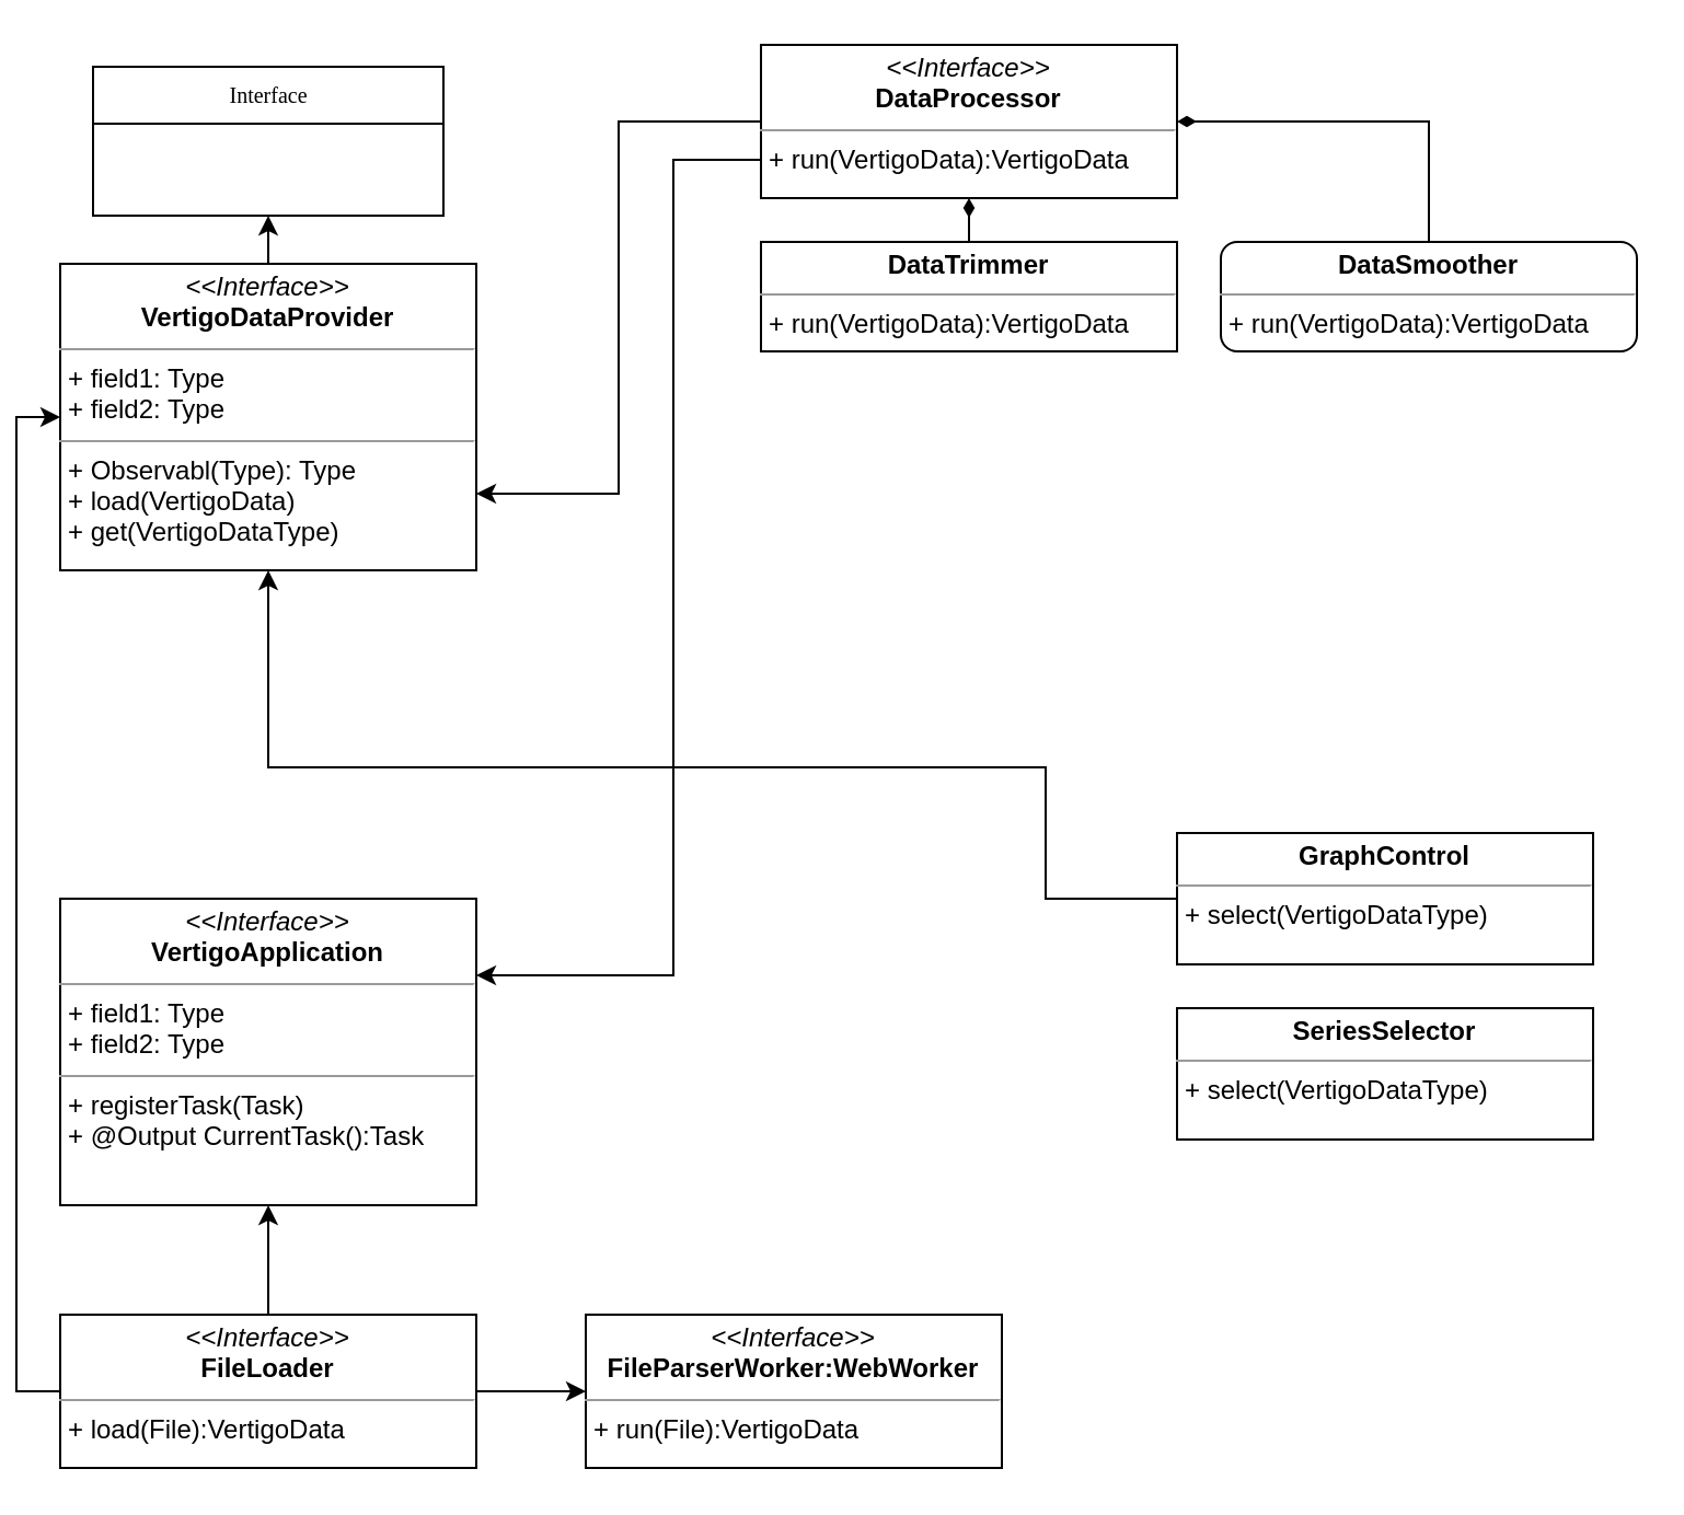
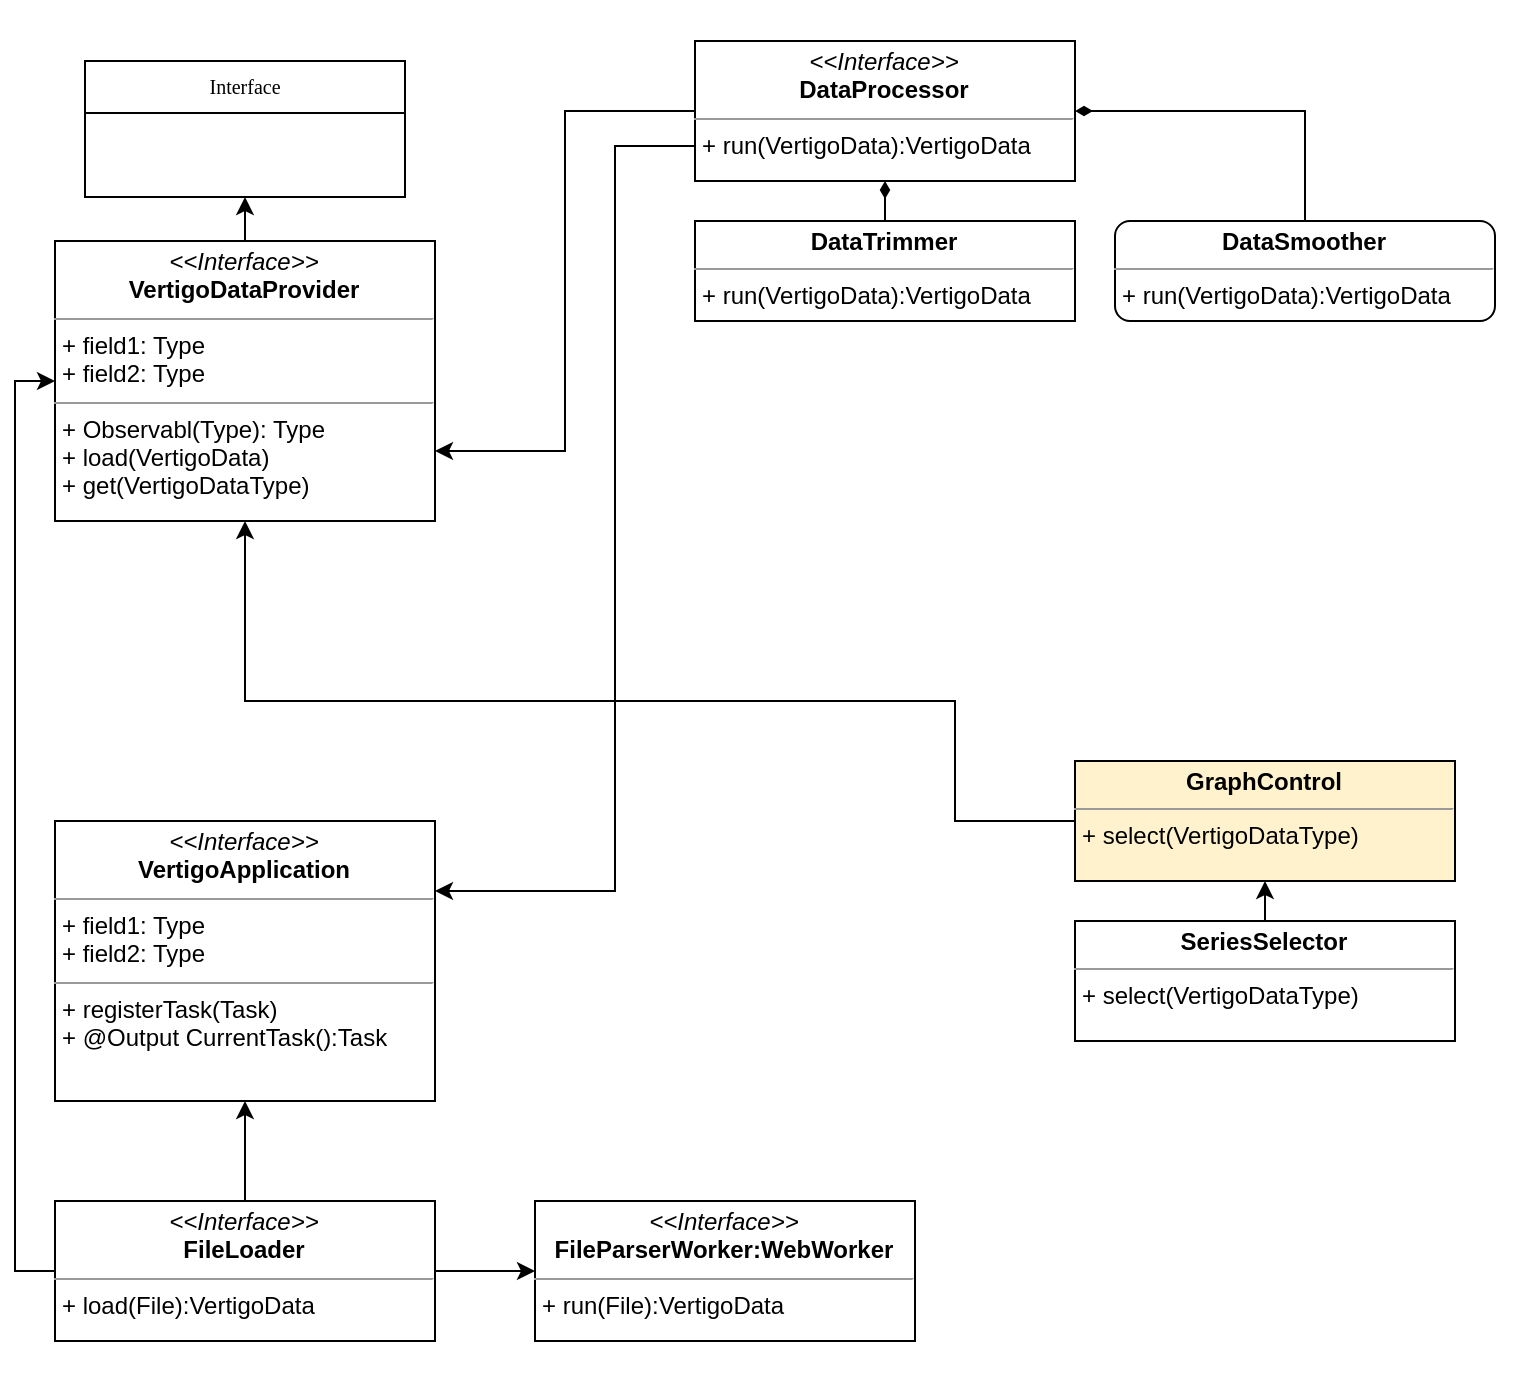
- <mxCell id="21" value="&lt;p style=&quot;margin: 0px ; margin-top: 4px ; text-align: center&quot;&gt;&lt;b&gt;GraphControl&lt;/b&gt;&lt;/p&gt;&lt;hr size=&quot;1&quot;&gt;&lt;p style=&quot;margin: 0px ; margin-left: 4px&quot;&gt;&lt;/p&gt;&lt;p style=&quot;margin: 0px ; margin-left: 4px&quot;&gt;+ select(VertigoDataType)&lt;/p&gt;" style="verticalAlign=top;align=left;overflow=fill;fontSize=12;fontFamily=Helvetica;html=1;rounded=0;shadow=0;comic=0;labelBackgroundColor=none;strokeColor=#000000;strokeWidth=1;fillColor=#ffffff;" vertex="1" parent="1"><mxGeometry x="530" y="380" width="190" height="60" as="geometry" /></mxCell>
+ <mxCell id="21" value="&lt;p style=&quot;margin: 0px ; margin-top: 4px ; text-align: center&quot;&gt;&lt;b&gt;GraphControl&lt;/b&gt;&lt;/p&gt;&lt;hr size=&quot;1&quot;&gt;&lt;p style=&quot;margin: 0px ; margin-left: 4px&quot;&gt;&lt;/p&gt;&lt;p style=&quot;margin: 0px ; margin-left: 4px&quot;&gt;+ select(VertigoDataType)&lt;/p&gt;" style="verticalAlign=top;align=left;overflow=fill;fontSize=12;fontFamily=Helvetica;html=1;rounded=0;shadow=0;comic=0;labelBackgroundColor=none;strokeColor=#000000;strokeWidth=1;fillColor=#fff2cc;" vertex="1" parent="1"><mxGeometry x="530" y="380" width="190" height="60" as="geometry" /></mxCell>
+ <mxCell id="6" style="edgeStyle=orthogonalEdgeStyle;rounded=0;orthogonalLoop=1;jettySize=auto;html=1;exitX=0.5;exitY=0;exitDx=0;exitDy=0;entryX=0.5;entryY=1;entryDx=0;entryDy=0;endArrow=classic;endFill=1;" edge="1" parent="1" source="7" target="21"><mxGeometry relative="1" as="geometry" /></mxCell>
